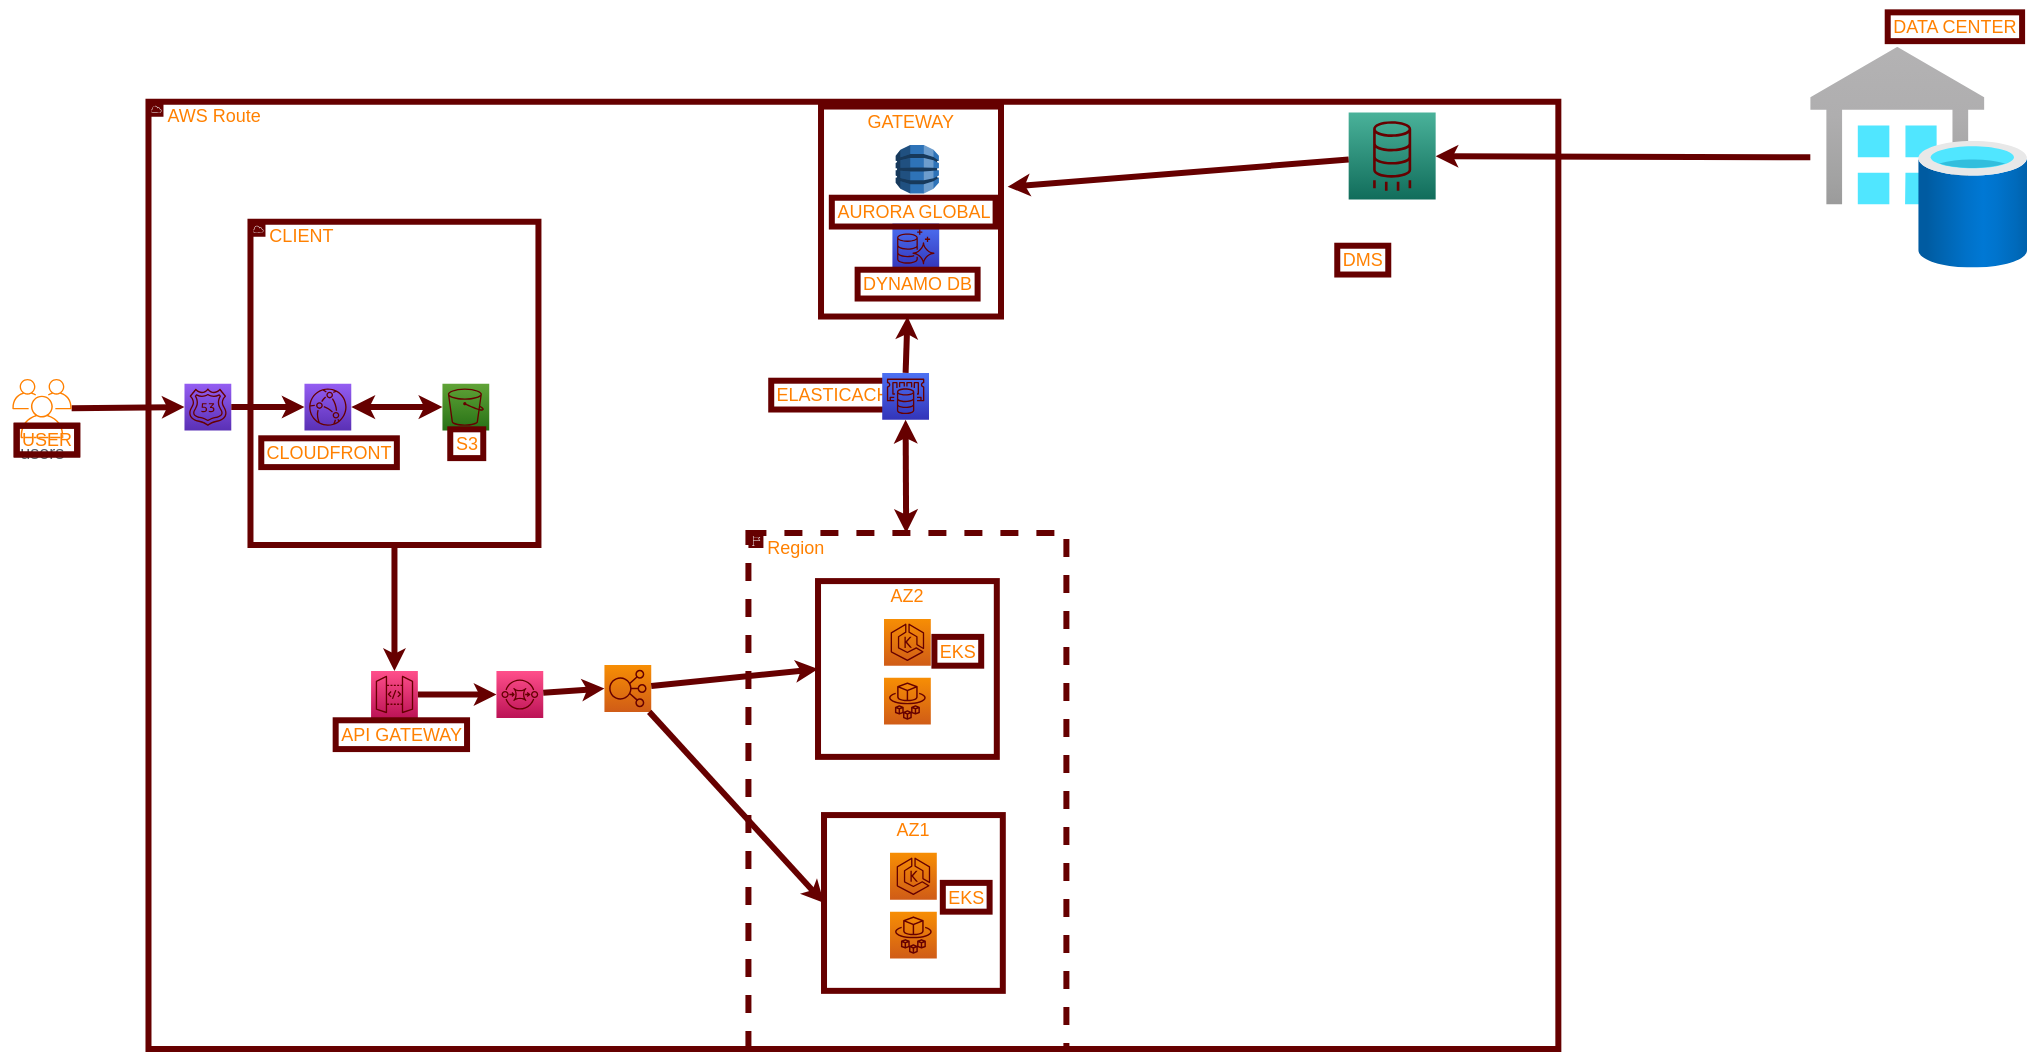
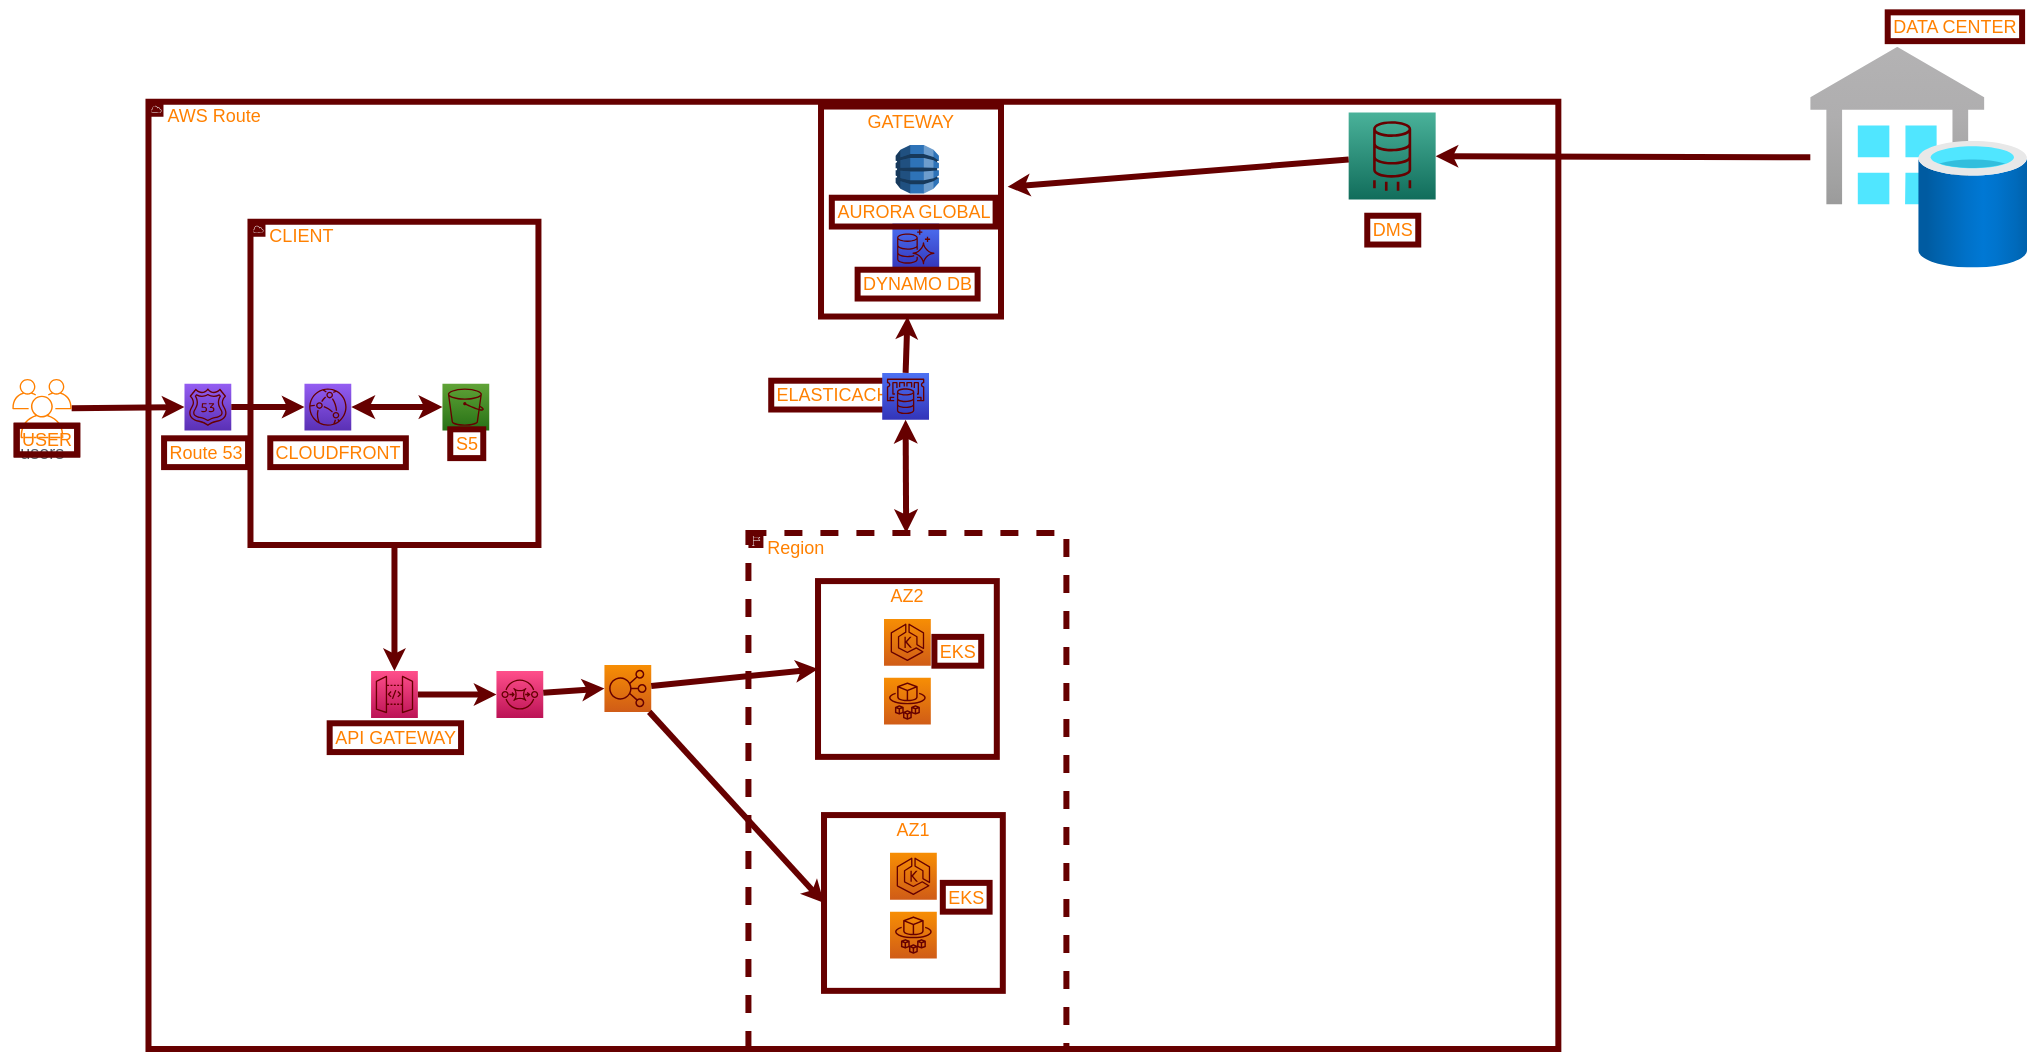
- <mxCell id="38" value="&lt;font color=&quot;#ff8000&quot; style=&quot;font-size: 30px;&quot;&gt;DMS&lt;/font&gt;" style="text;html=1;align=center;verticalAlign=middle;resizable=0;points=[];autosize=1;strokeColor=#660000;fillColor=none;fontColor=#FFFFFF;fontSize=30;strokeWidth=10;" vertex="1" parent="6"><mxGeometry x="1981.5" y="240" width="85" height="48" as="geometry" /></mxCell>
+ <mxCell id="38" value="&lt;font color=&quot;#ff8000&quot; style=&quot;font-size: 30px;&quot;&gt;DMS&lt;/font&gt;" style="text;html=1;align=center;verticalAlign=middle;resizable=0;points=[];autosize=1;strokeColor=#660000;fillColor=none;fontColor=#FFFFFF;fontSize=30;strokeWidth=10;" vertex="1" parent="6"><mxGeometry x="2031.5" y="190" width="85" height="48" as="geometry" /></mxCell>
- <mxCell id="17" value="&lt;font color=&quot;#ff8000&quot; style=&quot;font-size: 30px;&quot;&gt;S3&lt;/font&gt;" style="text;html=1;align=center;verticalAlign=middle;resizable=0;points=[];autosize=1;strokeColor=#660000;fillColor=none;fontColor=#FFFFFF;fontSize=30;strokeWidth=10;" vertex="1" parent="6"><mxGeometry x="503" y="546" width="55" height="48" as="geometry" /></mxCell>
+ <mxCell id="17" value="&lt;font color=&quot;#ff8000&quot; style=&quot;font-size: 30px;&quot;&gt;S5&lt;/font&gt;" style="text;html=1;align=center;verticalAlign=middle;resizable=0;points=[];autosize=1;strokeColor=#660000;fillColor=none;fontColor=#FFFFFF;fontSize=30;strokeWidth=10;" vertex="1" parent="6"><mxGeometry x="503" y="546" width="55" height="48" as="geometry" /></mxCell>
+ <mxCell id="13" value="&lt;font color=&quot;#ff8000&quot; style=&quot;font-size: 30px;&quot;&gt;Route 53&lt;/font&gt;" style="text;html=1;align=center;verticalAlign=middle;resizable=0;points=[];autosize=1;strokeColor=#660000;fillColor=none;fontColor=#FFFFFF;fontSize=30;strokeWidth=10;" vertex="1" parent="6"><mxGeometry x="26" y="561" width="140" height="48" as="geometry" /></mxCell>
- <mxCell id="14" value="&lt;font color=&quot;#ff8000&quot; style=&quot;font-size: 30px;&quot;&gt;CLOUDFRONT&lt;/font&gt;" style="text;html=1;align=center;verticalAlign=middle;resizable=0;points=[];autosize=1;strokeColor=#660000;fillColor=none;fontColor=#FFFFFF;fontSize=30;strokeWidth=10;" vertex="1" parent="6"><mxGeometry x="188" y="561" width="226" height="48" as="geometry" /></mxCell>
+ <mxCell id="14" value="&lt;font color=&quot;#ff8000&quot; style=&quot;font-size: 30px;&quot;&gt;CLOUDFRONT&lt;/font&gt;" style="text;html=1;align=center;verticalAlign=middle;resizable=0;points=[];autosize=1;strokeColor=#660000;fillColor=none;fontColor=#FFFFFF;fontSize=30;strokeWidth=10;" vertex="1" parent="6"><mxGeometry x="203" y="561" width="226" height="48" as="geometry" /></mxCell>
- <mxCell id="18" value="&lt;font color=&quot;#ff8000&quot; style=&quot;font-size: 30px;&quot;&gt;API GATEWAY&lt;/font&gt;" style="text;html=1;align=center;verticalAlign=middle;resizable=0;points=[];autosize=1;strokeColor=#660000;fillColor=none;fontColor=#FFFFFF;fontSize=30;strokeWidth=10;" vertex="1" parent="6"><mxGeometry x="312" y="1031" width="219" height="48" as="geometry" /></mxCell>
+ <mxCell id="18" value="&lt;font color=&quot;#ff8000&quot; style=&quot;font-size: 30px;&quot;&gt;API GATEWAY&lt;/font&gt;" style="text;html=1;align=center;verticalAlign=middle;resizable=0;points=[];autosize=1;strokeColor=#660000;fillColor=none;fontColor=#FFFFFF;fontSize=30;strokeWidth=10;" vertex="1" parent="6"><mxGeometry x="302" y="1036" width="219" height="48" as="geometry" /></mxCell>
